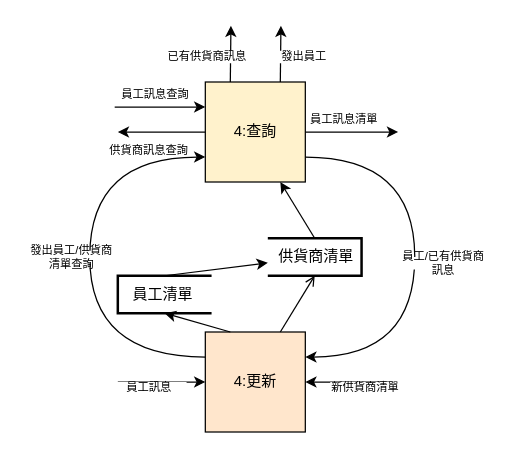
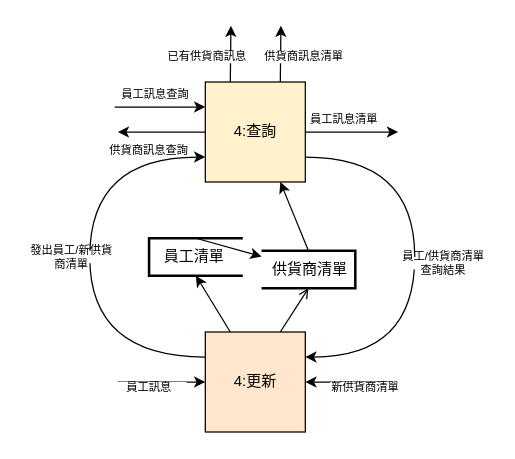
- <mxCell id="24" value="發出員工" style="text;html=1;strokeColor=none;fillColor=default;align=center;verticalAlign=middle;whiteSpace=wrap;rounded=0;fontSize=9;" vertex="1" parent="1"><mxGeometry x="206.25" y="40" width="73.75" height="10" as="geometry" /></mxCell>
+ <mxCell id="24" value="供貨商訊息清單" style="text;html=1;strokeColor=none;fillColor=default;align=center;verticalAlign=middle;whiteSpace=wrap;rounded=0;fontSize=9;" vertex="1" parent="1"><mxGeometry x="206.25" y="40" width="73.75" height="10" as="geometry" /></mxCell>
- <mxCell id="26" value="&lt;font style=&quot;font-size: 9px;&quot;&gt;發出員工/供貨商清單查詢&lt;/font&gt;" style="text;html=1;strokeColor=none;fillColor=default;align=center;verticalAlign=middle;whiteSpace=wrap;rounded=0;fontSize=9;" vertex="1" parent="1"><mxGeometry x="20" y="200" width="73.75" height="10" as="geometry" /></mxCell>
+ <mxCell id="26" value="&lt;font style=&quot;font-size: 9px;&quot;&gt;發出員工/新供貨商清單&lt;/font&gt;" style="text;html=1;strokeColor=none;fillColor=default;align=center;verticalAlign=middle;whiteSpace=wrap;rounded=0;fontSize=9;" vertex="1" parent="1"><mxGeometry x="20" y="200" width="73.75" height="10" as="geometry" /></mxCell>
- <mxCell id="15" value="&amp;nbsp; 供貨商清單" style="strokeWidth=2;html=1;shape=mxgraph.flowchart.annotation_1;align=left;pointerEvents=1;flipH=1;" vertex="1" parent="1"><mxGeometry x="213.75" y="190" width="75" height="30" as="geometry" /></mxCell>
+ <mxCell id="15" value="&amp;nbsp; 供貨商清單" style="strokeWidth=2;html=1;shape=mxgraph.flowchart.annotation_1;align=left;pointerEvents=1;flipH=1;" vertex="1" parent="1"><mxGeometry x="208.75" y="200" width="75" height="30" as="geometry" /></mxCell>
- <mxCell id="27" value="&lt;font style=&quot;font-size: 9px;&quot;&gt;員工/已有供貨商訊息&lt;/font&gt;" style="text;html=1;strokeColor=none;fillColor=default;align=center;verticalAlign=middle;whiteSpace=wrap;rounded=0;fontSize=9;" vertex="1" parent="1"><mxGeometry x="317.5" y="205" width="72.5" height="10" as="geometry" /></mxCell>
+ <mxCell id="27" value="&lt;font style=&quot;font-size: 9px;&quot;&gt;員工/供貨商清單查詢結果&lt;/font&gt;" style="text;html=1;strokeColor=none;fillColor=default;align=center;verticalAlign=middle;whiteSpace=wrap;rounded=0;fontSize=9;" vertex="1" parent="1"><mxGeometry x="317.5" y="205" width="72.5" height="10" as="geometry" /></mxCell>
- <mxCell id="4" value="&amp;nbsp; &amp;nbsp;員工清單" style="strokeWidth=2;html=1;shape=mxgraph.flowchart.annotation_1;align=left;pointerEvents=1;" vertex="1" parent="1"><mxGeometry x="93.75" y="220" width="75" height="30" as="geometry" /></mxCell>
+ <mxCell id="4" value="&amp;nbsp; &amp;nbsp;員工清單" style="strokeWidth=2;html=1;shape=mxgraph.flowchart.annotation_1;align=left;pointerEvents=1;" vertex="1" parent="1"><mxGeometry x="118.75" y="190" width="75" height="30" as="geometry" /></mxCell>
